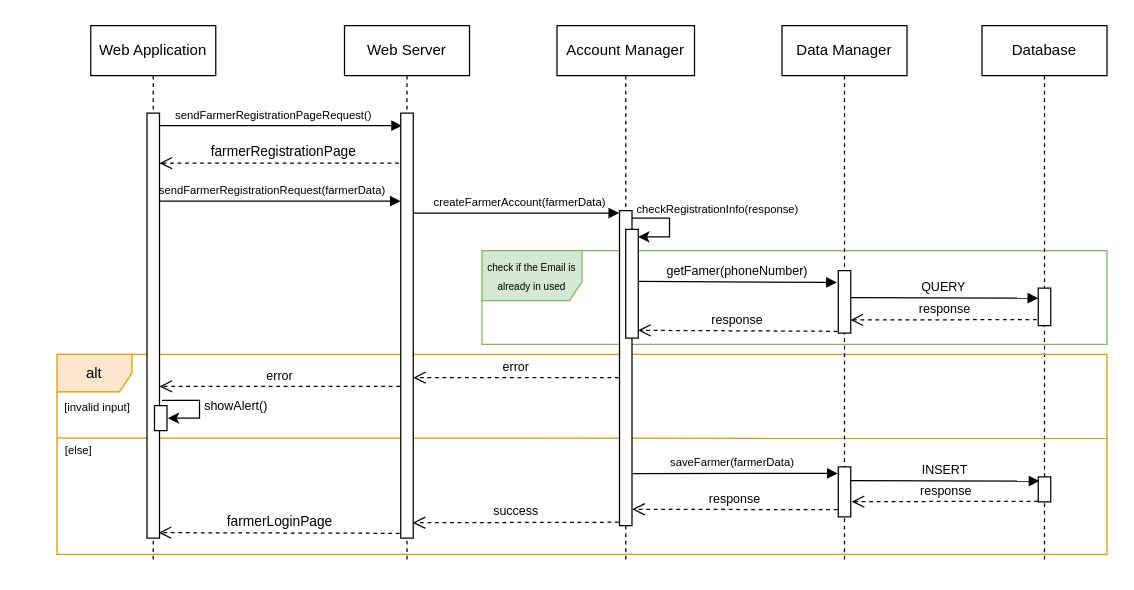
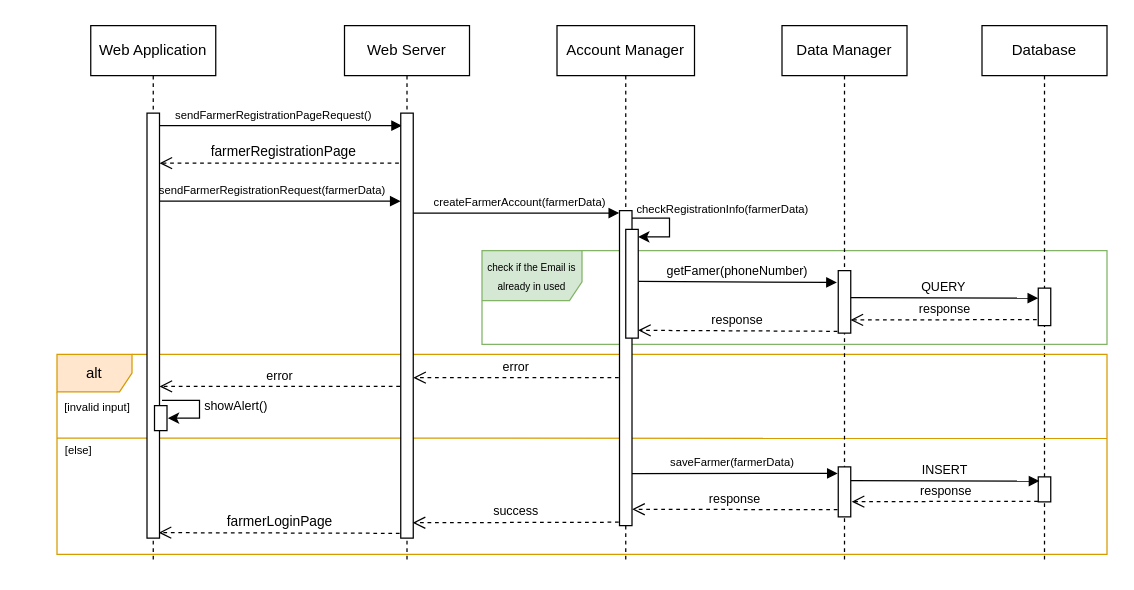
- <mxCell id="25" value="&lt;span style=&quot;color: rgb(0 , 0 , 0) ; font-family: &amp;#34;helvetica&amp;#34; ; font-style: normal ; font-weight: 400 ; letter-spacing: normal ; text-align: center ; text-indent: 0px ; text-transform: none ; word-spacing: 0px ; background-color: rgb(255 , 255 , 255) ; display: inline ; float: none&quot;&gt;&lt;font style=&quot;font-size: 9px&quot;&gt;checkRegistrationInfo(response)&lt;/font&gt;&lt;/span&gt;" style="text;whiteSpace=wrap;html=1;fontSize=9;" parent="1" vertex="1"><mxGeometry x="507" y="155" width="140" height="20" as="geometry" /></mxCell>
+ <mxCell id="25" value="&lt;span style=&quot;color: rgb(0 , 0 , 0) ; font-family: &amp;#34;helvetica&amp;#34; ; font-style: normal ; font-weight: 400 ; letter-spacing: normal ; text-align: center ; text-indent: 0px ; text-transform: none ; word-spacing: 0px ; background-color: rgb(255 , 255 , 255) ; display: inline ; float: none&quot;&gt;&lt;font style=&quot;font-size: 9px&quot;&gt;checkRegistrationInfo(farmerData)&lt;/font&gt;&lt;/span&gt;" style="text;whiteSpace=wrap;html=1;fontSize=9;" parent="1" vertex="1"><mxGeometry x="507" y="155" width="140" height="20" as="geometry" /></mxCell>
